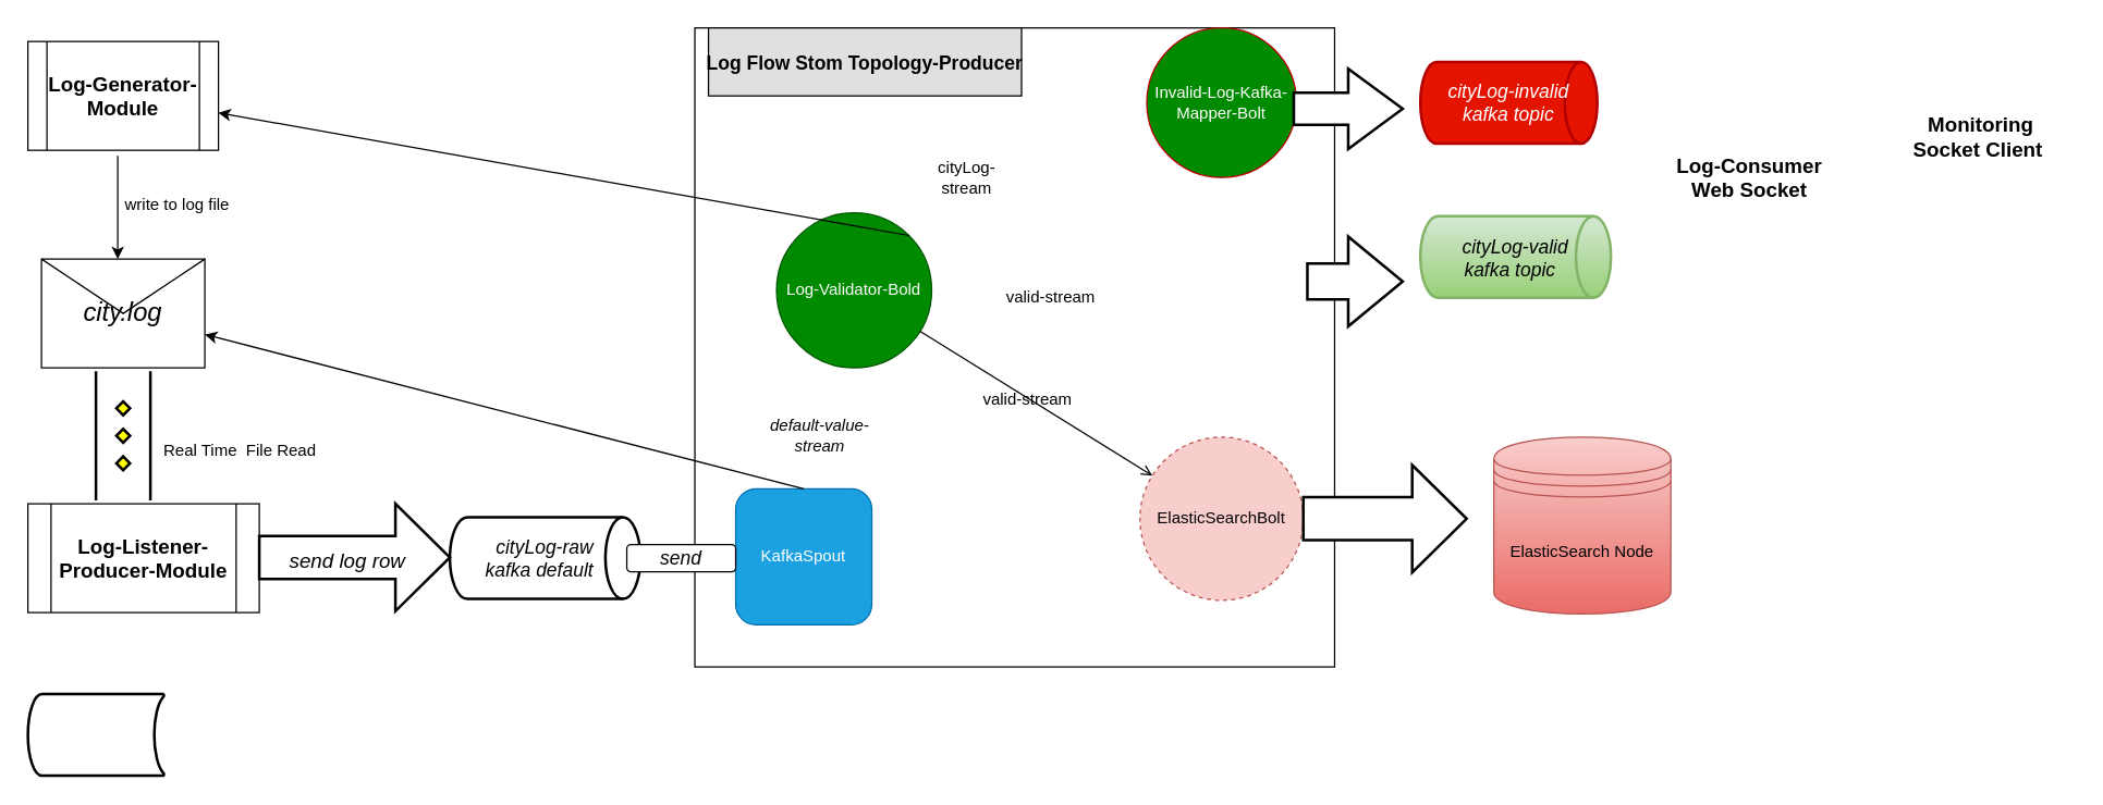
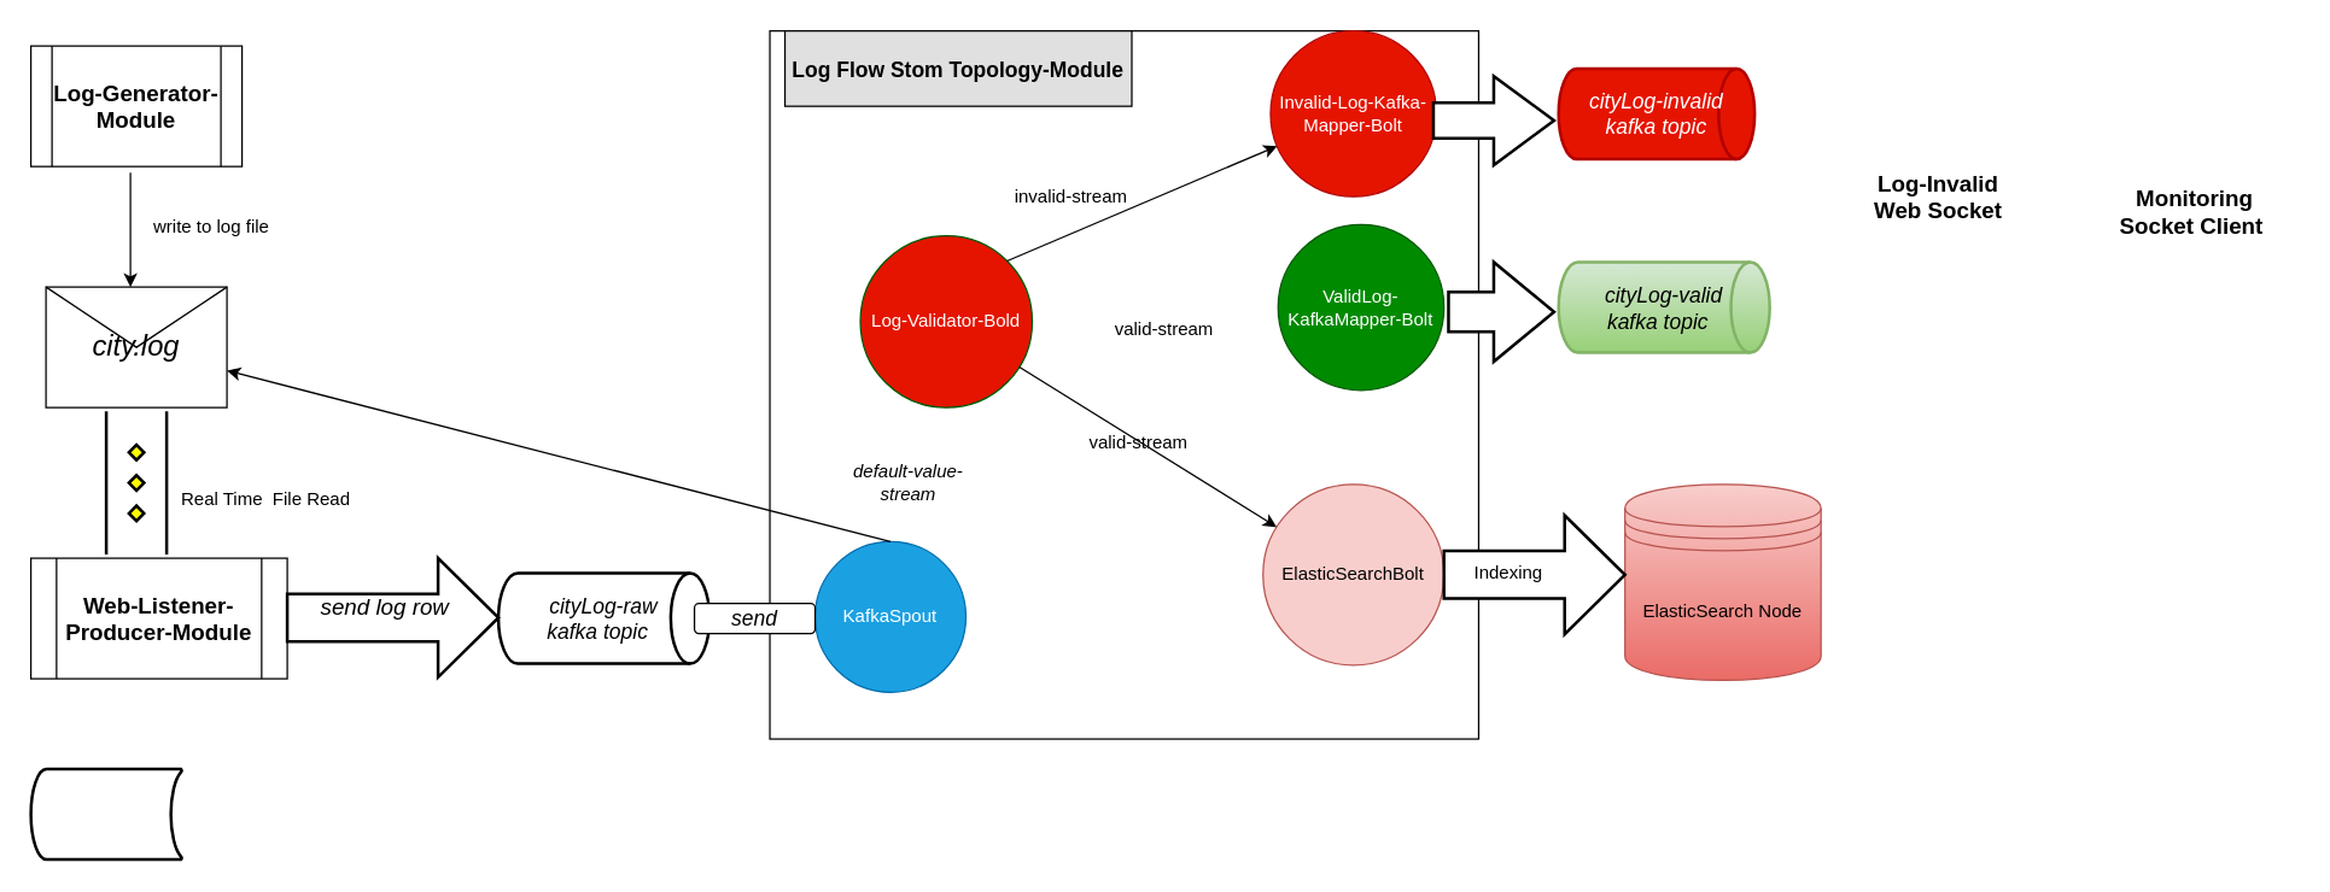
- <mxCell id="22" value="Log Flow Stom Topology-Producer" style="text;align=center;verticalAlign=middle;spacingLeft=4;spacingRight=4;strokeColor=#000000;fillColor=#e0e0e0;rotatable=0;points=[[0,0.5],[1,0.5]];portConstraint=eastwest;fontSize=14;fontStyle=1" vertex="1" parent="1"><mxGeometry x="520" y="20" width="230" height="50" as="geometry" /></mxCell>
+ <mxCell id="22" value="Log Flow Stom Topology-Module" style="text;align=center;verticalAlign=middle;spacingLeft=4;spacingRight=4;strokeColor=#000000;fillColor=#e0e0e0;rotatable=0;points=[[0,0.5],[1,0.5]];portConstraint=eastwest;fontSize=14;fontStyle=1" vertex="1" parent="1"><mxGeometry x="520" y="20" width="230" height="50" as="geometry" /></mxCell>
- <mxCell id="16" value="Invalid-Log-Kafka-Mapper-Bolt" style="ellipse;whiteSpace=wrap;html=1;aspect=fixed;fillColor=#008a00;strokeColor=#B20000;fontColor=#ffffff;" vertex="1" parent="1"><mxGeometry x="842" y="20" width="110" height="110" as="geometry" /></mxCell>
+ <mxCell id="16" value="Invalid-Log-Kafka-Mapper-Bolt" style="ellipse;whiteSpace=wrap;html=1;aspect=fixed;fillColor=#e51400;strokeColor=#B20000;fontColor=#ffffff;" vertex="1" parent="1"><mxGeometry x="842" y="20" width="110" height="110" as="geometry" /></mxCell>
- <mxCell id="34" value="&lt;span style=&quot;font-size: 14px&quot;&gt;&lt;i&gt;cityLog-invalid&lt;br&gt;kafka topic&lt;br&gt;&lt;/i&gt;&lt;/span&gt;" style="strokeWidth=2;html=1;shape=mxgraph.flowchart.direct_data;whiteSpace=wrap;fillColor=#e51400;strokeColor=#B20000;fontColor=#ffffff;" vertex="1" parent="1"><mxGeometry x="1043" y="45" width="130" height="60" as="geometry" /></mxCell>
+ <mxCell id="34" value="&lt;span style=&quot;font-size: 14px&quot;&gt;&lt;i&gt;cityLog-invalid&lt;br&gt;kafka topic&lt;br&gt;&lt;/i&gt;&lt;/span&gt;" style="strokeWidth=2;html=1;shape=mxgraph.flowchart.direct_data;whiteSpace=wrap;fillColor=#e51400;strokeColor=#B20000;fontColor=#ffffff;" vertex="1" parent="1"><mxGeometry x="1033" y="45" width="130" height="60" as="geometry" /></mxCell>
- <mxCell id="39" value="&lt;b style=&quot;font-size: 15px&quot;&gt;Monitoring&lt;br&gt;Socket Client&amp;nbsp;&lt;br&gt;&lt;/b&gt;" style="text;html=1;strokeColor=none;fillColor=none;align=center;verticalAlign=middle;whiteSpace=wrap;rounded=0;" vertex="1" parent="1"><mxGeometry x="1400" y="80" width="110" height="40" as="geometry" /></mxCell>
+ <mxCell id="39" value="&lt;b style=&quot;font-size: 15px&quot;&gt;Monitoring&lt;br&gt;Socket Client&amp;nbsp;&lt;br&gt;&lt;/b&gt;" style="text;html=1;strokeColor=none;fillColor=none;align=center;verticalAlign=middle;whiteSpace=wrap;rounded=0;" vertex="1" parent="1"><mxGeometry x="1400" y="120" width="110" height="40" as="geometry" /></mxCell>
- <mxCell id="26" value="" style="endArrow=classic;html=1;exitX=1;exitY=0;exitDx=0;exitDy=0;" edge="1" parent="1" source="15" target="2"><mxGeometry width="50" height="50" relative="1" as="geometry"><mxPoint x="727" y="213" as="sourcePoint" /><mxPoint x="777" y="163" as="targetPoint" /></mxGeometry></mxCell>
+ <mxCell id="26" value="" style="endArrow=classic;html=1;exitX=1;exitY=0;exitDx=0;exitDy=0;" edge="1" parent="1" source="15" target="16"><mxGeometry width="50" height="50" relative="1" as="geometry"><mxPoint x="727" y="213" as="sourcePoint" /><mxPoint x="777" y="163" as="targetPoint" /></mxGeometry></mxCell>
- <mxCell id="28" value="cityLog-stream" style="text;html=1;strokeColor=none;fillColor=none;align=center;verticalAlign=middle;whiteSpace=wrap;rounded=0;" vertex="1" parent="1"><mxGeometry x="670" y="120" width="80" height="20" as="geometry" /></mxCell>
+ <mxCell id="28" value="invalid-stream" style="text;html=1;strokeColor=none;fillColor=none;align=center;verticalAlign=middle;whiteSpace=wrap;rounded=0;" vertex="1" parent="1"><mxGeometry x="670" y="120" width="80" height="20" as="geometry" /></mxCell>
- <mxCell id="37" value="&lt;b style=&quot;font-size: 15px&quot;&gt;Log-Consumer&lt;br&gt;Web Socket&lt;br&gt;&lt;/b&gt;" style="text;html=1;strokeColor=none;fillColor=none;align=center;verticalAlign=middle;whiteSpace=wrap;rounded=0;" vertex="1" parent="1"><mxGeometry x="1230" y="110" width="110" height="40" as="geometry" /></mxCell>
+ <mxCell id="37" value="&lt;b style=&quot;font-size: 15px&quot;&gt;Log-Invalid&lt;br&gt;Web Socket&lt;br&gt;&lt;/b&gt;" style="text;html=1;strokeColor=none;fillColor=none;align=center;verticalAlign=middle;whiteSpace=wrap;rounded=0;" vertex="1" parent="1"><mxGeometry x="1230" y="110" width="110" height="40" as="geometry" /></mxCell>
- <mxCell id="4" value="write to log file&lt;br&gt;" style="text;html=1;strokeColor=none;fillColor=none;align=center;verticalAlign=middle;whiteSpace=wrap;rounded=0;" vertex="1" parent="1"><mxGeometry x="80" y="130" width="100" height="40" as="geometry" /></mxCell>
+ <mxCell id="4" value="write to log file&lt;br&gt;" style="text;html=1;strokeColor=none;fillColor=none;align=center;verticalAlign=middle;whiteSpace=wrap;rounded=0;" vertex="1" parent="1"><mxGeometry x="90" y="130" width="100" height="40" as="geometry" /></mxCell>
- <mxCell id="32" value="&lt;font style=&quot;font-size: 14px&quot;&gt;&lt;i&gt;cityLog-valid&lt;br&gt;kafka topic&amp;nbsp;&amp;nbsp;&lt;/i&gt;&lt;/font&gt;" style="strokeWidth=2;html=1;shape=mxgraph.flowchart.direct_data;whiteSpace=wrap;gradientColor=#97d077;fillColor=#d5e8d4;strokeColor=#82b366;" vertex="1" parent="1"><mxGeometry x="1043" y="158.5" width="140" height="60" as="geometry" /></mxCell>
+ <mxCell id="32" value="&lt;font style=&quot;font-size: 14px&quot;&gt;&lt;i&gt;cityLog-valid&lt;br&gt;kafka topic&amp;nbsp;&amp;nbsp;&lt;/i&gt;&lt;/font&gt;" style="strokeWidth=2;html=1;shape=mxgraph.flowchart.direct_data;whiteSpace=wrap;gradientColor=#97d077;fillColor=#d5e8d4;strokeColor=#82b366;" vertex="1" parent="1"><mxGeometry x="1033" y="173.5" width="140" height="60" as="geometry" /></mxCell>
+ <mxCell id="18" value="ValidLog-KafkaMapper-Bolt" style="ellipse;whiteSpace=wrap;html=1;aspect=fixed;fillColor=#008a00;strokeColor=#005700;fontColor=#ffffff;" vertex="1" parent="1"><mxGeometry x="847" y="148.5" width="110" height="110" as="geometry" /></mxCell>
- <mxCell id="15" value="Log-Validator-Bold" style="ellipse;whiteSpace=wrap;html=1;aspect=fixed;fillColor=#008a00;strokeColor=#005700;fontColor=#ffffff;" vertex="1" parent="1"><mxGeometry x="570" y="156" width="114" height="114" as="geometry" /></mxCell>
+ <mxCell id="15" value="Log-Validator-Bold" style="ellipse;whiteSpace=wrap;html=1;aspect=fixed;fillColor=#e51400;strokeColor=#005700;fontColor=#ffffff;" vertex="1" parent="1"><mxGeometry x="570" y="156" width="114" height="114" as="geometry" /></mxCell>
- <mxCell id="27" value="" style="endArrow=open;html=1;" edge="1" parent="1" source="15" target="17"><mxGeometry width="50" height="50" relative="1" as="geometry"><mxPoint x="770" y="390.5" as="sourcePoint" /><mxPoint x="850.096" y="350.146" as="targetPoint" /></mxGeometry></mxCell>
+ <mxCell id="27" value="" style="endArrow=classic;html=1;" edge="1" parent="1" source="15" target="17"><mxGeometry width="50" height="50" relative="1" as="geometry"><mxPoint x="770" y="390.5" as="sourcePoint" /><mxPoint x="850.096" y="350.146" as="targetPoint" /></mxGeometry></mxCell>
+ <mxCell id="25" value="Indexing" style="text;html=1;strokeColor=none;fillColor=none;align=center;verticalAlign=middle;whiteSpace=wrap;rounded=0;" vertex="1" parent="1"><mxGeometry x="980" y="370" width="40" height="20" as="geometry" /></mxCell>
- <mxCell id="17" value="ElasticSearchBolt" style="ellipse;whiteSpace=wrap;html=1;aspect=fixed;fillColor=#f8cecc;strokeColor=#b85450;dashed=1;" vertex="1" parent="1"><mxGeometry x="837" y="321" width="120" height="120" as="geometry" /></mxCell>
+ <mxCell id="17" value="ElasticSearchBolt" style="ellipse;whiteSpace=wrap;html=1;aspect=fixed;fillColor=#f8cecc;strokeColor=#b85450;" vertex="1" parent="1"><mxGeometry x="837" y="321" width="120" height="120" as="geometry" /></mxCell>
- <mxCell id="21" value="ElasticSearch Node" style="shape=datastore;whiteSpace=wrap;html=1;gradientColor=#ea6b66;fillColor=#f8cecc;strokeColor=#b85450;" vertex="1" parent="1"><mxGeometry x="1097" y="321" width="130" height="130" as="geometry" /></mxCell>
+ <mxCell id="21" value="ElasticSearch Node" style="shape=datastore;whiteSpace=wrap;html=1;gradientColor=#ea6b66;fillColor=#f8cecc;strokeColor=#b85450;" vertex="1" parent="1"><mxGeometry x="1077" y="321" width="130" height="130" as="geometry" /></mxCell>
- <mxCell id="14" value="KafkaSpout" style="whiteSpace=wrap;html=1;aspect=fixed;fillColor=#1ba1e2;strokeColor=#006EAF;fontColor=#ffffff;rounded=1;" vertex="1" parent="1"><mxGeometry x="540" y="359" width="100" height="100" as="geometry" /></mxCell>
+ <mxCell id="14" value="KafkaSpout" style="ellipse;whiteSpace=wrap;html=1;aspect=fixed;fillColor=#1ba1e2;strokeColor=#006EAF;fontColor=#ffffff;" vertex="1" parent="1"><mxGeometry x="540" y="359" width="100" height="100" as="geometry" /></mxCell>
- <mxCell id="7" value="&lt;b&gt;&lt;font style=&quot;font-size: 15px&quot;&gt;Log-Listener-Producer-Module&lt;/font&gt;&lt;/b&gt;" style="shape=process;whiteSpace=wrap;html=1;backgroundOutline=1;" vertex="1" parent="1"><mxGeometry x="20" y="370" width="170" height="80" as="geometry" /></mxCell>
+ <mxCell id="7" value="&lt;b&gt;&lt;font style=&quot;font-size: 15px&quot;&gt;Web-Listener-Producer-Module&lt;/font&gt;&lt;/b&gt;" style="shape=process;whiteSpace=wrap;html=1;backgroundOutline=1;" vertex="1" parent="1"><mxGeometry x="20" y="370" width="170" height="80" as="geometry" /></mxCell>
- <mxCell id="10" value="&lt;font style=&quot;font-size: 14px&quot;&gt;&lt;i&gt;cityLog-raw&lt;br&gt;kafka default&amp;nbsp;&amp;nbsp;&lt;/i&gt;&lt;/font&gt;" style="strokeWidth=2;html=1;shape=mxgraph.flowchart.direct_data;whiteSpace=wrap;" vertex="1" parent="1"><mxGeometry x="330" y="380" width="140" height="60" as="geometry" /></mxCell>
+ <mxCell id="10" value="&lt;font style=&quot;font-size: 14px&quot;&gt;&lt;i&gt;cityLog-raw&lt;br&gt;kafka topic&amp;nbsp;&amp;nbsp;&lt;/i&gt;&lt;/font&gt;" style="strokeWidth=2;html=1;shape=mxgraph.flowchart.direct_data;whiteSpace=wrap;" vertex="1" parent="1"><mxGeometry x="330" y="380" width="140" height="60" as="geometry" /></mxCell>
- <mxCell id="12" value="&lt;font style=&quot;font-size: 15px&quot;&gt;&lt;i&gt;send log row&lt;/i&gt;&lt;/font&gt;" style="text;html=1;strokeColor=none;fillColor=none;align=center;verticalAlign=middle;whiteSpace=wrap;rounded=0;" vertex="1" parent="1"><mxGeometry x="210" y="404" width="90" height="16" as="geometry" /></mxCell>
+ <mxCell id="12" value="&lt;font style=&quot;font-size: 15px&quot;&gt;&lt;i&gt;send log row&lt;/i&gt;&lt;/font&gt;" style="text;html=1;strokeColor=none;fillColor=none;align=center;verticalAlign=middle;whiteSpace=wrap;rounded=0;" vertex="1" parent="1"><mxGeometry x="210" y="394" width="90" height="16" as="geometry" /></mxCell>
